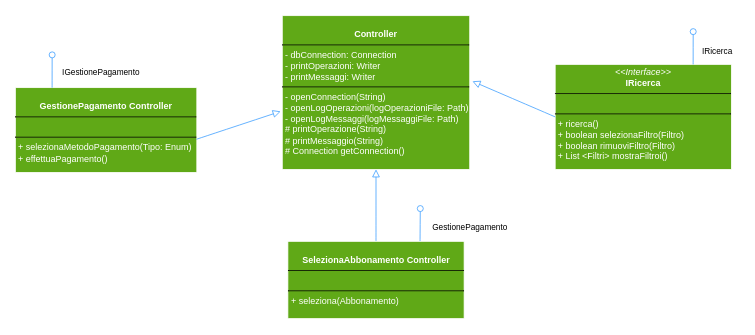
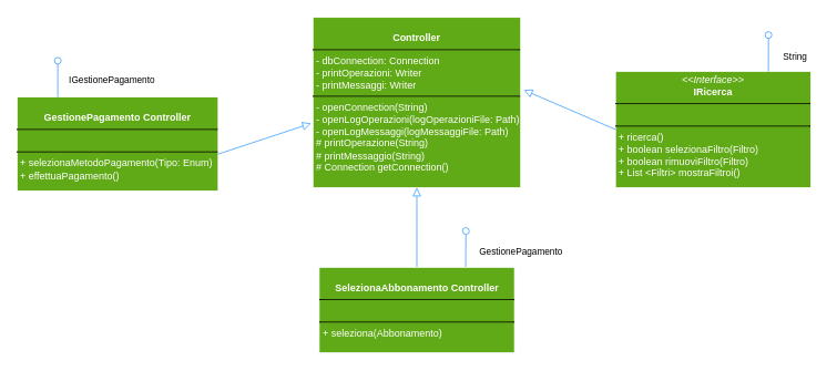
- <mxCell id="13" value="&lt;font style=&quot;font-size: 11px;&quot;&gt;IRicerca&lt;/font&gt;" style="text;html=1;align=center;verticalAlign=middle;resizable=0;points=[];autosize=1;strokeColor=none;fillColor=none;fontSize=16;" parent="1" vertex="1"><mxGeometry x="927" y="49" width="58" height="31" as="geometry" /></mxCell>
+ <mxCell id="13" value="&lt;font style=&quot;font-size: 11px;&quot;&gt;String&lt;/font&gt;" style="text;html=1;align=center;verticalAlign=middle;resizable=0;points=[];autosize=1;strokeColor=none;fillColor=none;fontSize=16;" parent="1" vertex="1"><mxGeometry x="927" y="49" width="58" height="31" as="geometry" /></mxCell>
